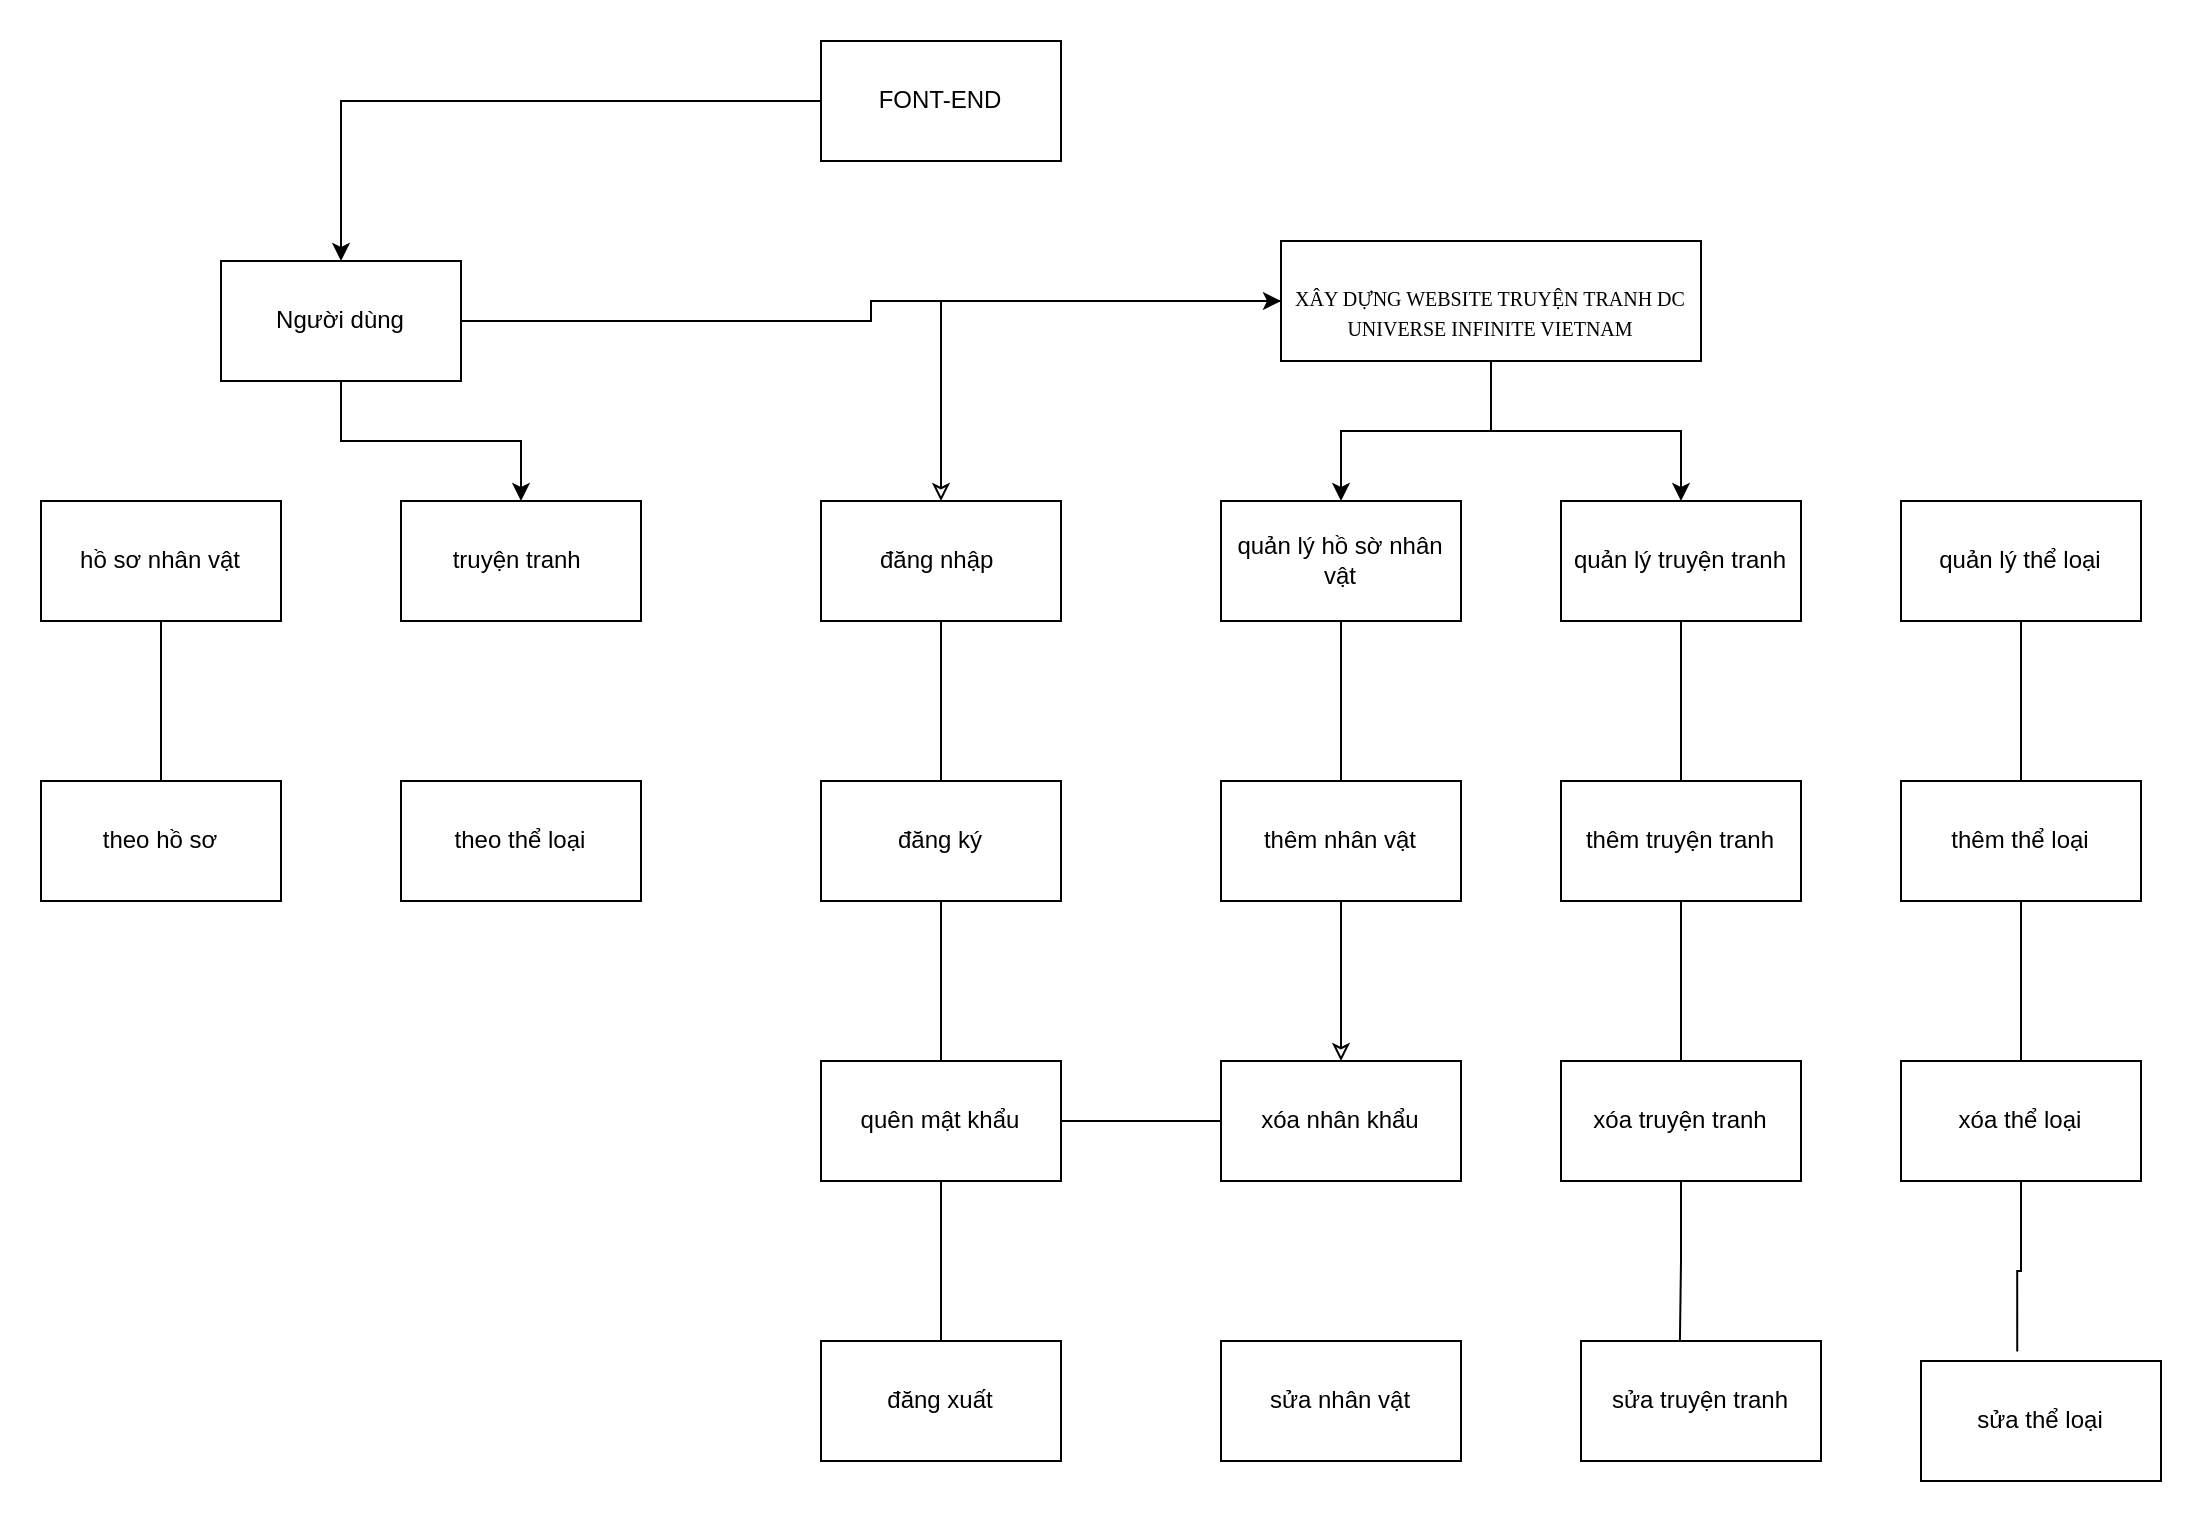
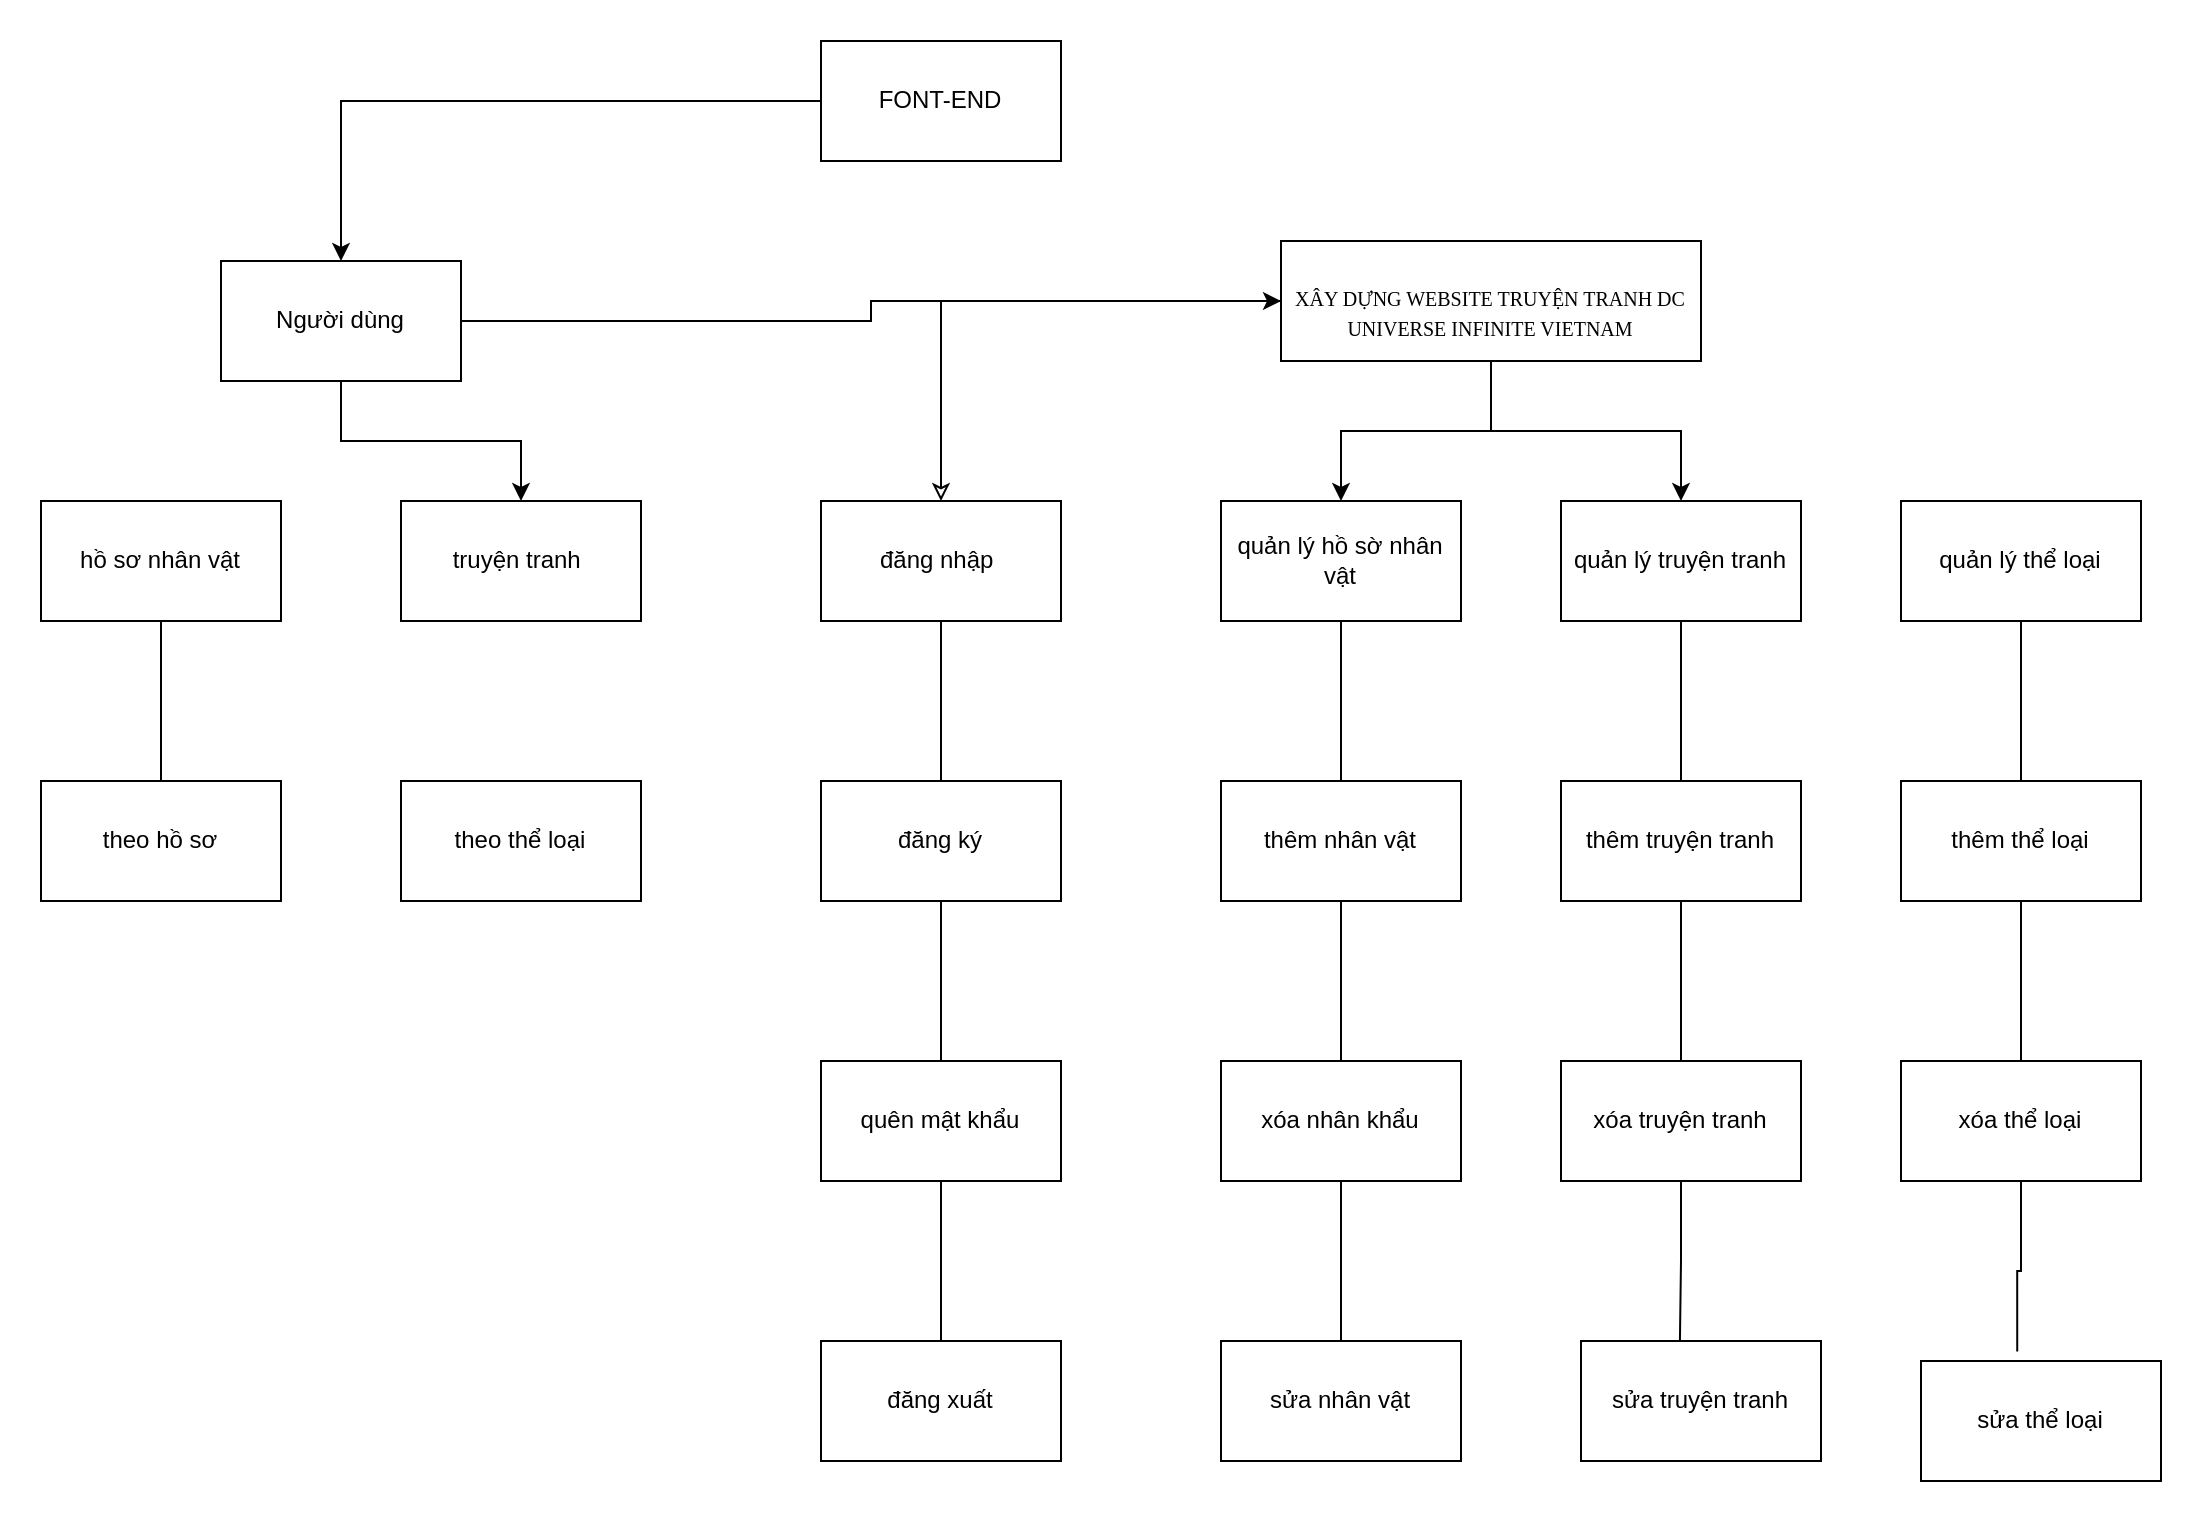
- <mxCell id="29" style="edgeStyle=orthogonalEdgeStyle;rounded=0;orthogonalLoop=1;jettySize=auto;html=1;entryX=0.5;entryY=0;entryDx=0;entryDy=0;verticalAlign=middle;endArrow=classic;endFill=0;" parent="1" source="30" target="32" edge="1"><mxGeometry relative="1" as="geometry" /></mxCell>
+ <mxCell id="29" style="edgeStyle=orthogonalEdgeStyle;rounded=0;orthogonalLoop=1;jettySize=auto;html=1;entryX=0.5;entryY=0;entryDx=0;entryDy=0;verticalAlign=middle;endArrow=none;endFill=0;" parent="1" source="30" target="32" edge="1"><mxGeometry relative="1" as="geometry" /></mxCell>
- <mxCell id="31" style="edgeStyle=orthogonalEdgeStyle;rounded=0;orthogonalLoop=1;jettySize=auto;html=1;verticalAlign=middle;endArrow=none;endFill=0;" parent="1" source="32" target="21" edge="1"><mxGeometry relative="1" as="geometry" /></mxCell>
+ <mxCell id="31" style="edgeStyle=orthogonalEdgeStyle;rounded=0;orthogonalLoop=1;jettySize=auto;html=1;verticalAlign=middle;endArrow=none;endFill=0;" parent="1" source="32" target="33" edge="1"><mxGeometry relative="1" as="geometry" /></mxCell>
